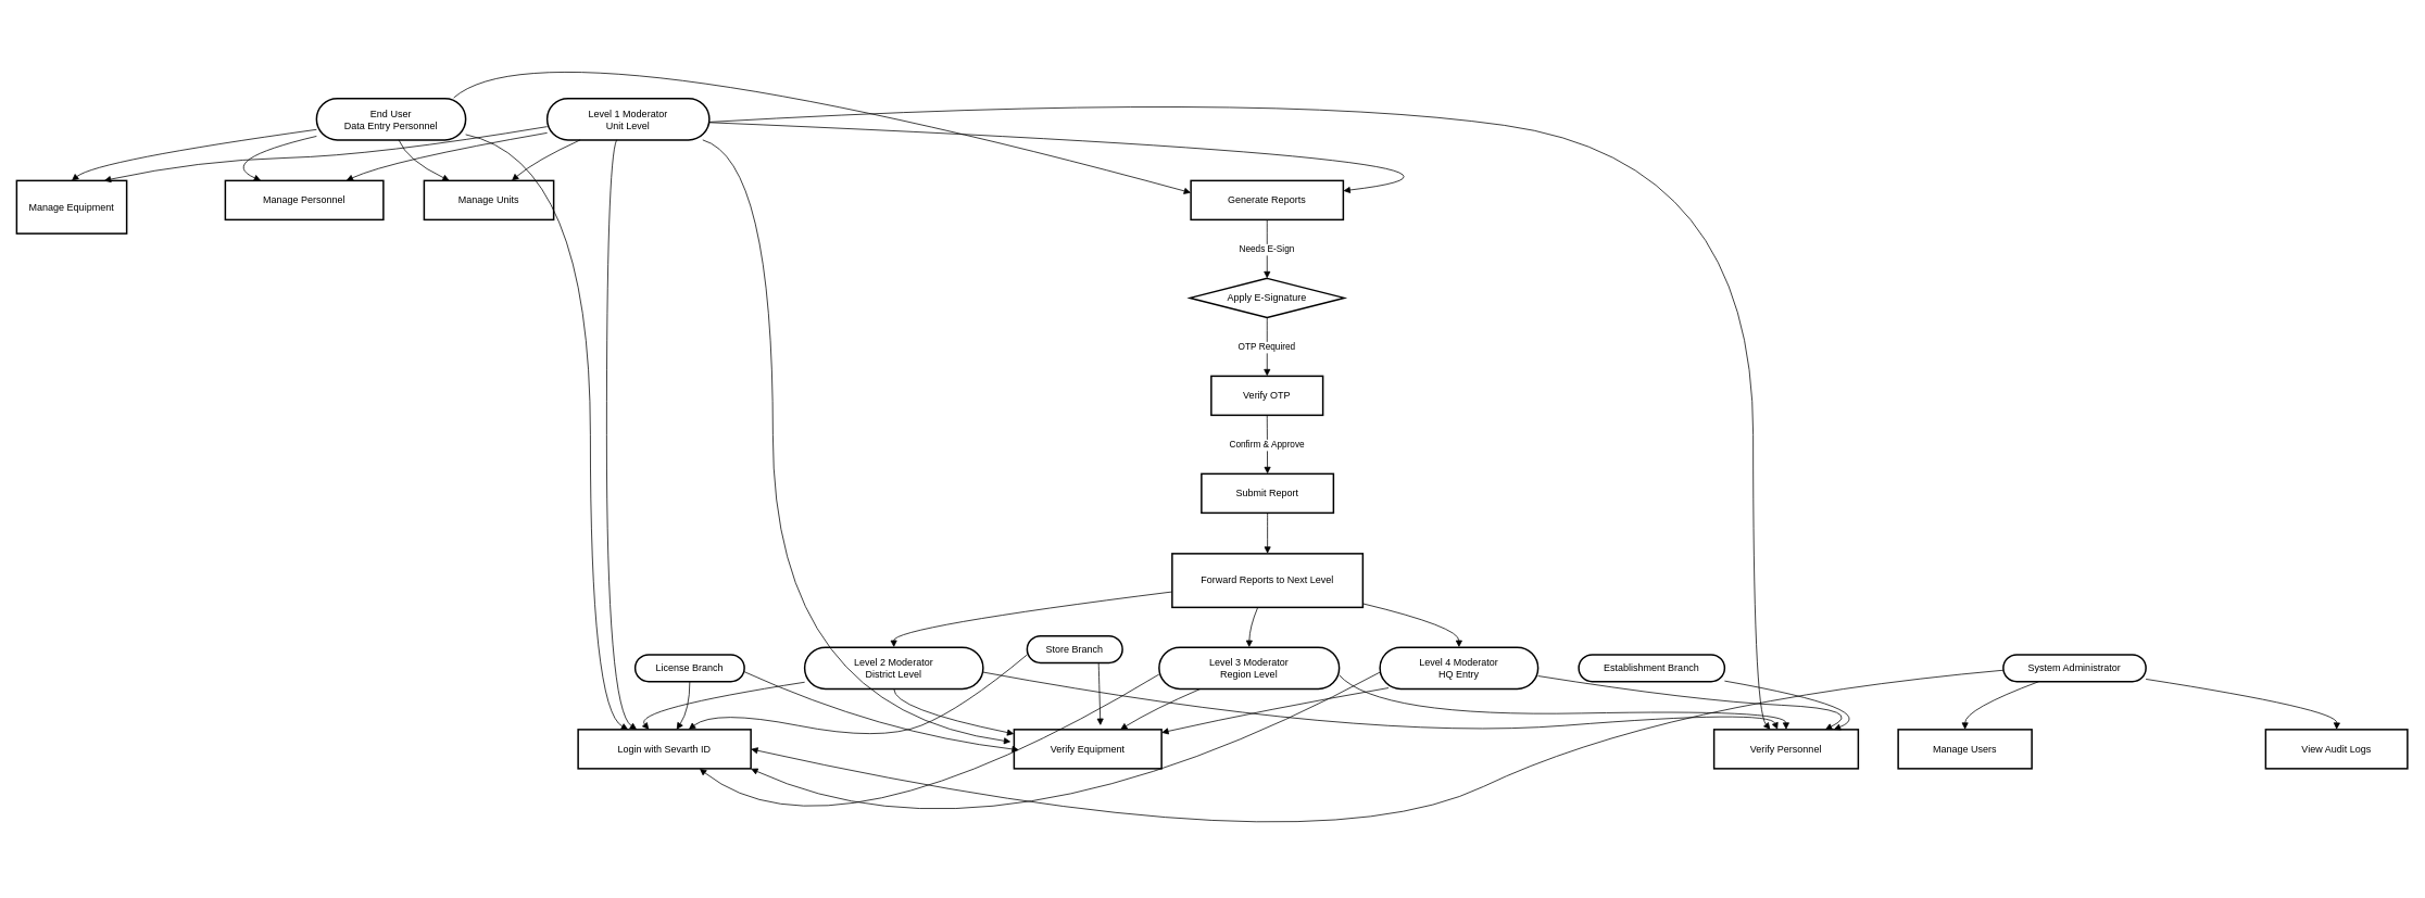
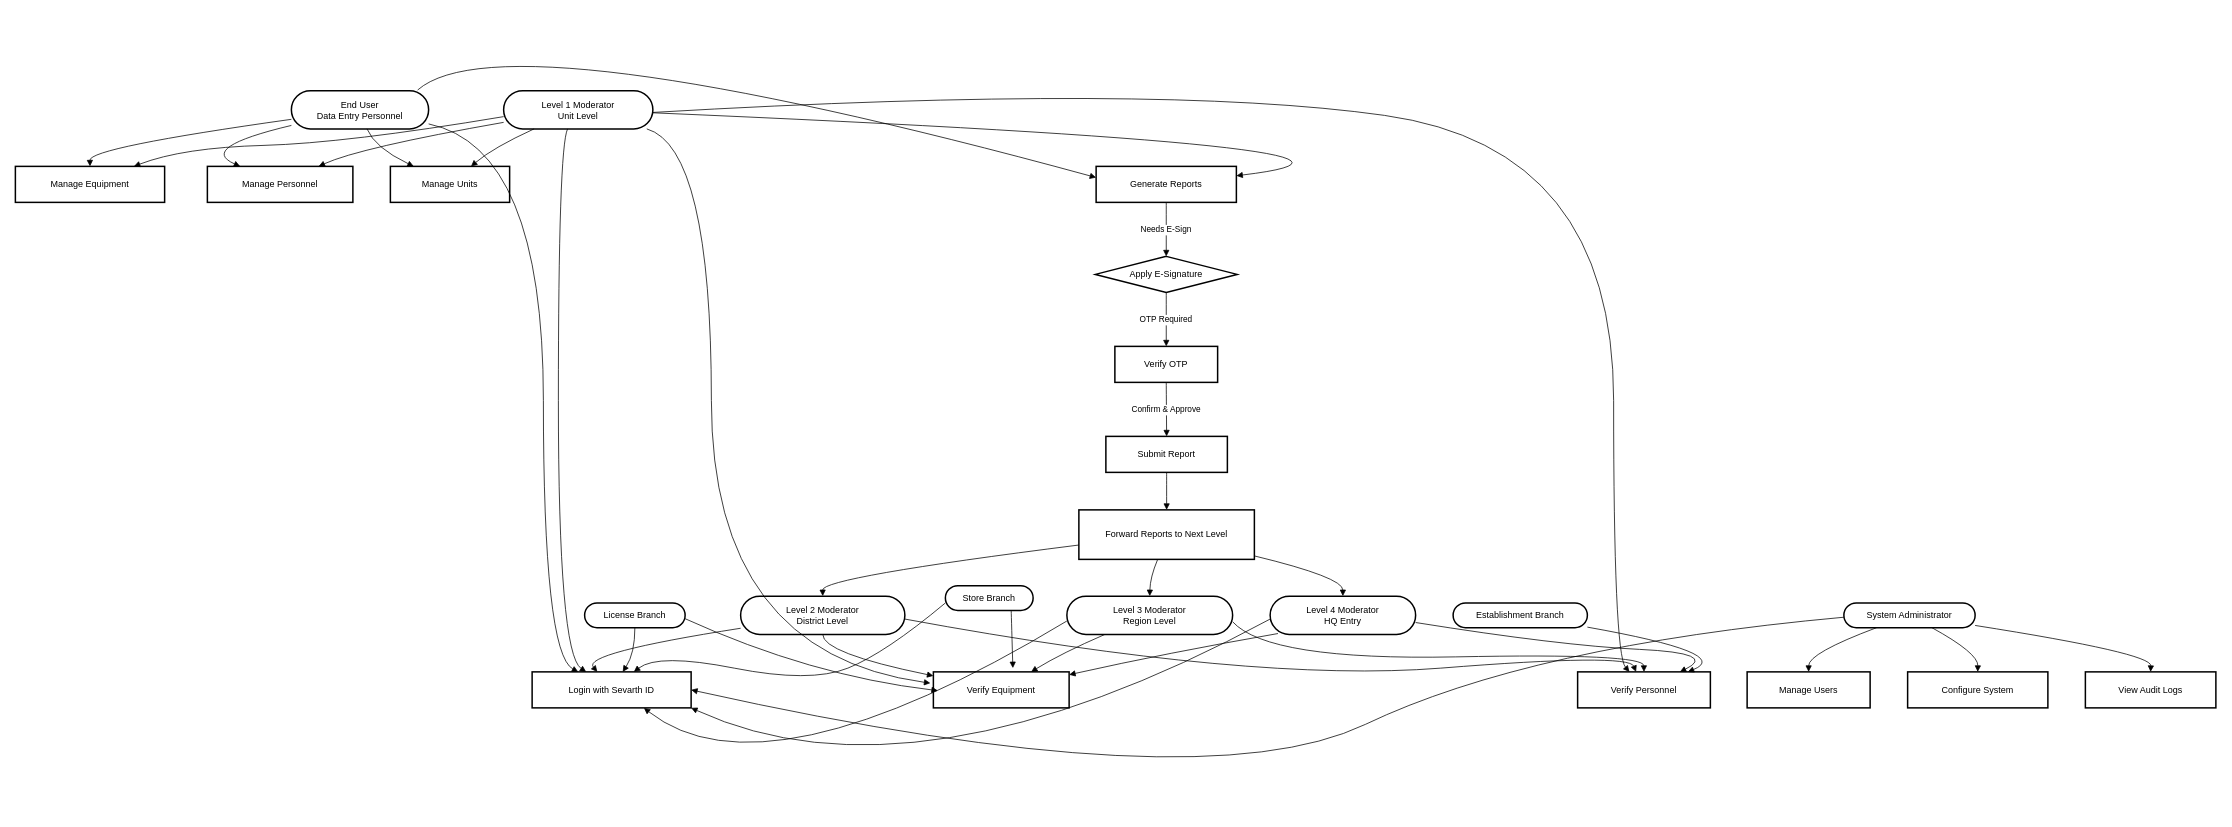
- <mxCell id="12" value="Manage Equipment" style="whiteSpace=wrap;strokeWidth=2;" parent="1" vertex="1"><mxGeometry x="20" y="221" width="135" height="65" as="geometry" /></mxCell>
+ <mxCell id="12" value="Manage Equipment" style="whiteSpace=wrap;strokeWidth=2;" parent="1" vertex="1"><mxGeometry x="20" y="221" width="199" height="48" as="geometry" /></mxCell>
+ <mxCell id="60" value="" style="curved=1;startArrow=none;endArrow=block;exitX=0.67;exitY=1;entryX=0.5;entryY=0;rounded=0;" parent="1" source="10" target="23" edge="1"><mxGeometry relative="1" as="geometry"><Array as="points"><mxPoint x="2637" y="870" /></Array></mxGeometry></mxCell>
+ <mxCell id="23" value="Configure System" style="whiteSpace=wrap;strokeWidth=2;" parent="1" vertex="1"><mxGeometry x="2543" y="895" width="187" height="48" as="geometry" /></mxCell>
